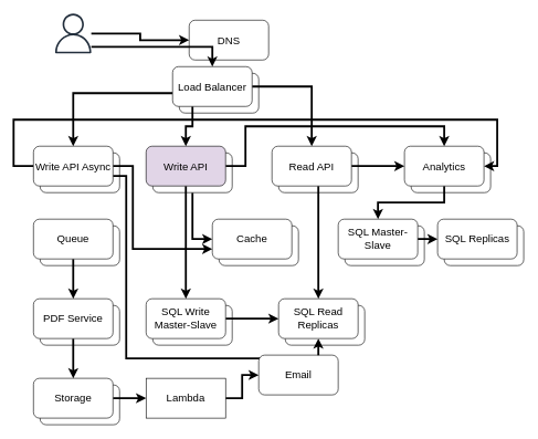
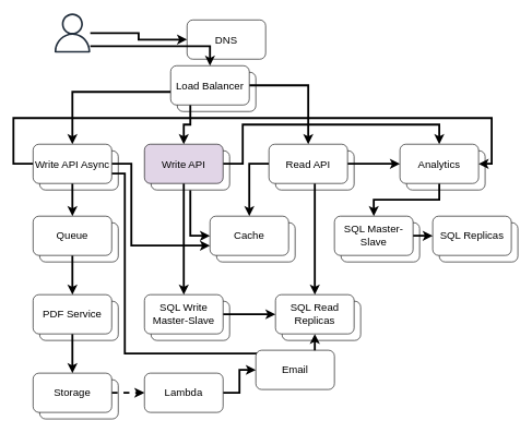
+ <mxCell id="29" style="edgeStyle=orthogonalEdgeStyle;rounded=0;orthogonalLoop=1;jettySize=auto;html=1;exitX=0;exitY=0.5;exitDx=0;exitDy=0;entryX=0.5;entryY=0;entryDx=0;entryDy=0;fontSize=16;strokeWidth=3;" parent="1" source="30" target="45" edge="1"><mxGeometry relative="1" as="geometry" /></mxCell>
+ <mxCell id="31" style="edgeStyle=orthogonalEdgeStyle;rounded=0;orthogonalLoop=1;jettySize=auto;html=1;entryX=0.5;entryY=0;entryDx=0;entryDy=0;fontSize=16;strokeWidth=3;" parent="1" source="35" target="37" edge="1"><mxGeometry relative="1" as="geometry" /></mxCell>
- <mxCell id="40" style="edgeStyle=orthogonalEdgeStyle;rounded=0;orthogonalLoop=1;jettySize=auto;html=1;exitX=1;exitY=0.5;exitDx=0;exitDy=0;fontSize=16;strokeWidth=3;" parent="1" source="41" target="43" edge="1"><mxGeometry relative="1" as="geometry" /></mxCell>
+ <mxCell id="40" style="edgeStyle=orthogonalEdgeStyle;rounded=0;orthogonalLoop=1;jettySize=auto;html=1;exitX=1;exitY=0.5;exitDx=0;exitDy=0;fontSize=16;strokeWidth=3;dashed=1;" parent="1" source="41" target="43" edge="1"><mxGeometry relative="1" as="geometry" /></mxCell>
- <mxCell id="43" value="Lambda" style="whiteSpace=wrap;html=1;fontSize=16;rounded=0;" parent="1" vertex="1"><mxGeometry x="220" y="570" width="120" height="60" as="geometry" /></mxCell>
+ <mxCell id="43" value="Lambda" style="rounded=1;whiteSpace=wrap;html=1;fontSize=16;" parent="1" vertex="1"><mxGeometry x="220" y="570" width="120" height="60" as="geometry" /></mxCell>
